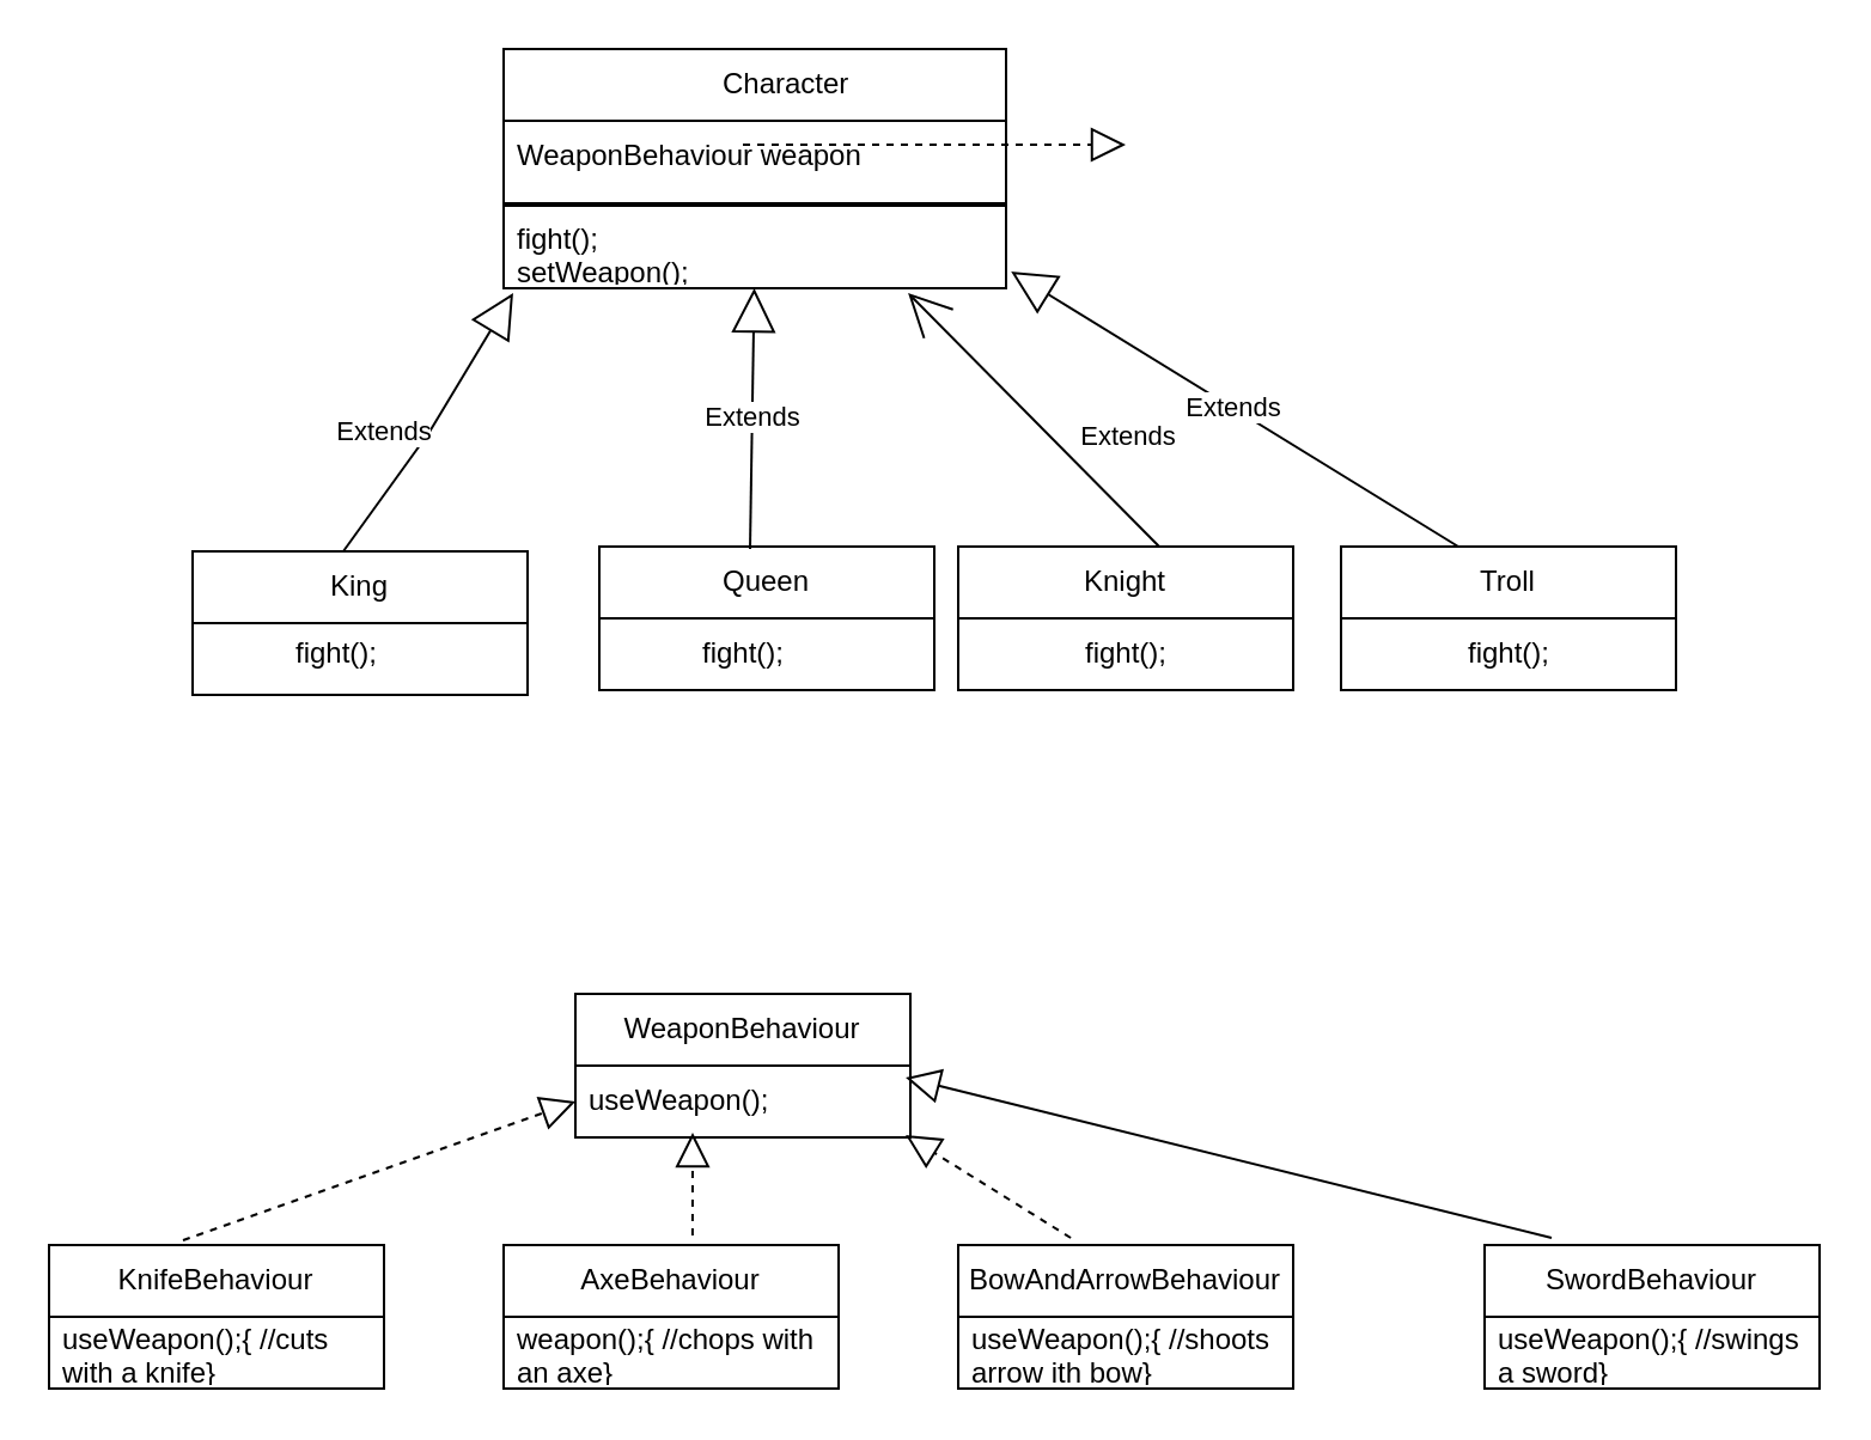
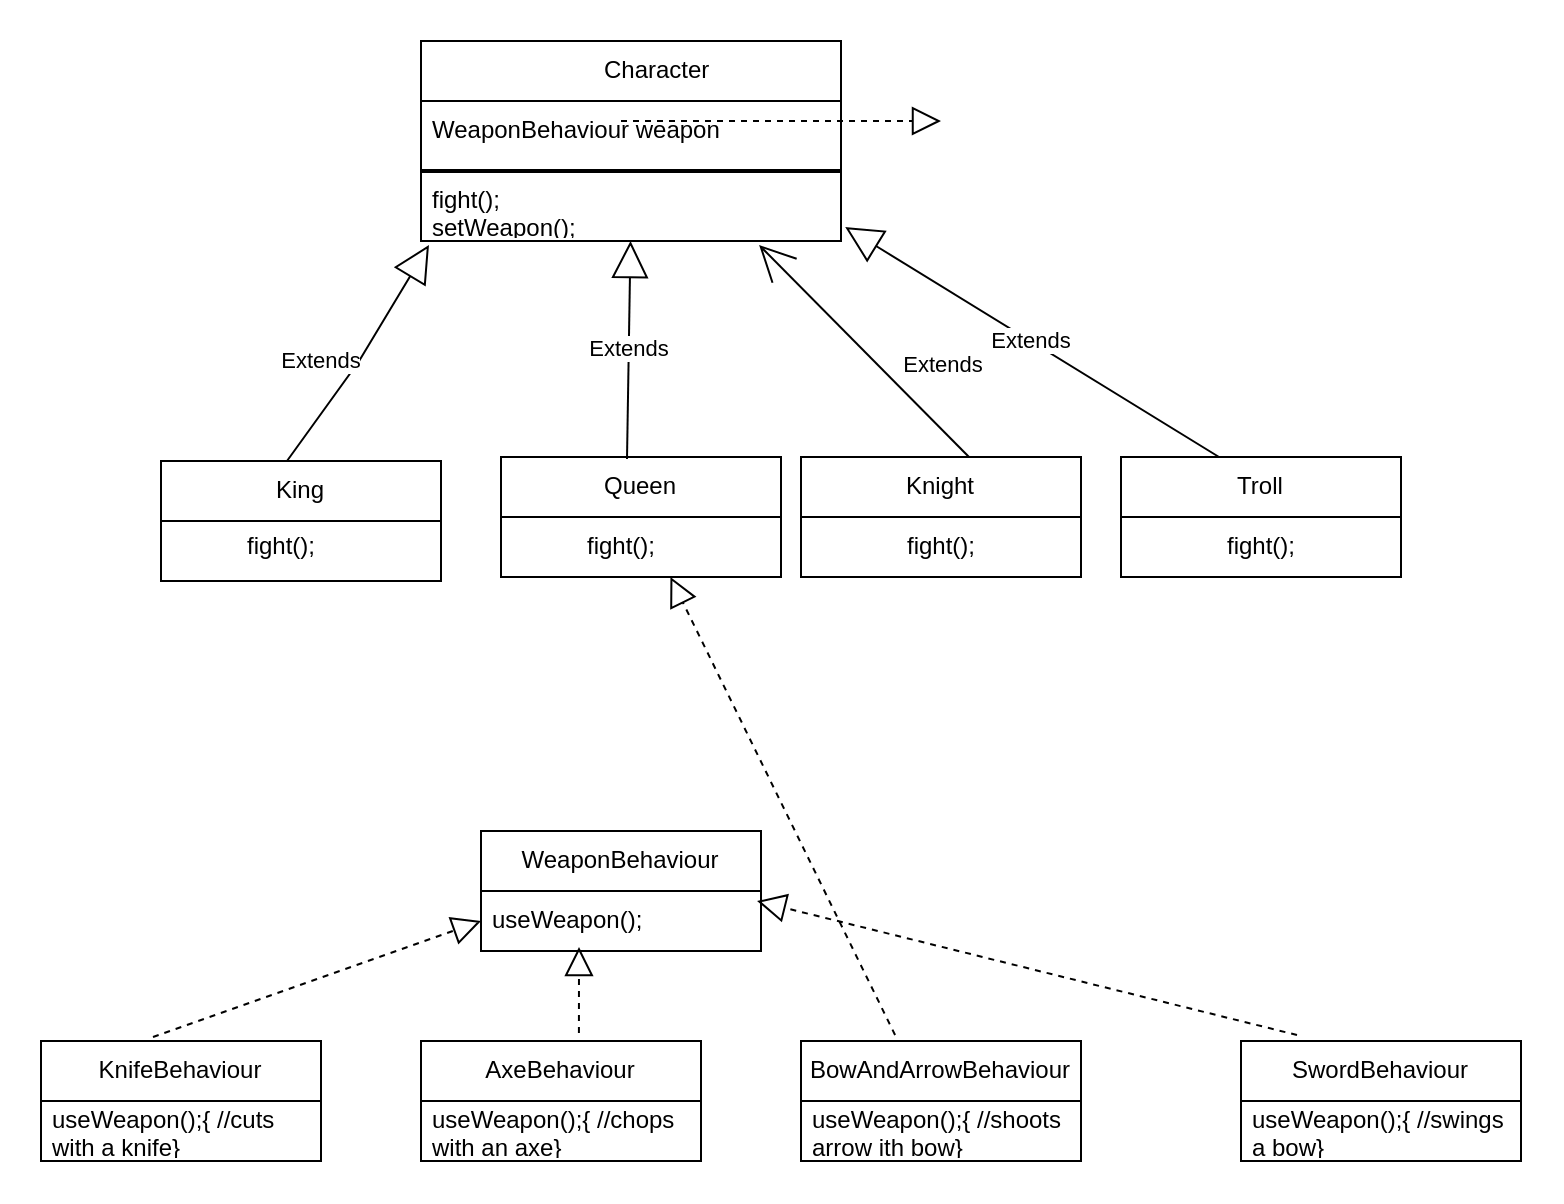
- <mxCell id="32" value="" style="endArrow=block;dashed=0;endFill=0;endSize=12;html=1;rounded=0;entryX=0.986;entryY=0.167;entryDx=0;entryDy=0;entryPerimeter=0;exitX=0.2;exitY=-0.05;exitDx=0;exitDy=0;exitPerimeter=0;" edge="1" parent="1" source="26" target="19"><mxGeometry width="160" relative="1" as="geometry"><mxPoint x="640" y="490" as="sourcePoint" /><mxPoint x="630" y="490" as="targetPoint" /><Array as="points" /></mxGeometry></mxCell>
+ <mxCell id="32" value="" style="endArrow=block;dashed=1;endFill=0;endSize=12;html=1;rounded=0;entryX=0.986;entryY=0.167;entryDx=0;entryDy=0;entryPerimeter=0;exitX=0.2;exitY=-0.05;exitDx=0;exitDy=0;exitPerimeter=0;" edge="1" parent="1" source="26" target="19"><mxGeometry width="160" relative="1" as="geometry"><mxPoint x="640" y="490" as="sourcePoint" /><mxPoint x="630" y="490" as="targetPoint" /><Array as="points" /></mxGeometry></mxCell>
- <mxCell id="31" value="" style="endArrow=block;dashed=1;endFill=0;endSize=12;html=1;rounded=0;exitX=0.336;exitY=-0.05;exitDx=0;exitDy=0;exitPerimeter=0;entryX=0.986;entryY=0.967;entryDx=0;entryDy=0;entryPerimeter=0;" edge="1" parent="1" source="22" target="19"><mxGeometry width="160" relative="1" as="geometry"><mxPoint x="400" y="490" as="sourcePoint" /><mxPoint x="383" y="477" as="targetPoint" /></mxGeometry></mxCell>
+ <mxCell id="31" value="" style="endArrow=block;dashed=1;endFill=0;endSize=12;html=1;rounded=0;exitX=0.336;exitY=-0.05;exitDx=0;exitDy=0;exitPerimeter=0;" edge="1" parent="1" source="22" target="8"><mxGeometry width="160" relative="1" as="geometry"><mxPoint x="400" y="490" as="sourcePoint" /><mxPoint x="383" y="477" as="targetPoint" /></mxGeometry></mxCell>
- <mxCell id="25" value="weapon();{ //chops with an axe}" style="text;strokeColor=none;fillColor=none;align=left;verticalAlign=middle;spacingLeft=4;spacingRight=4;overflow=hidden;points=[[0,0.5],[1,0.5]];portConstraint=eastwest;rotatable=0;whiteSpace=wrap;html=1;" vertex="1" parent="24"><mxGeometry y="30" width="140" height="30" as="geometry" /></mxCell>
+ <mxCell id="25" value="useWeapon();{ //chops with an axe}" style="text;strokeColor=none;fillColor=none;align=left;verticalAlign=middle;spacingLeft=4;spacingRight=4;overflow=hidden;points=[[0,0.5],[1,0.5]];portConstraint=eastwest;rotatable=0;whiteSpace=wrap;html=1;" vertex="1" parent="24"><mxGeometry y="30" width="140" height="30" as="geometry" /></mxCell>
- <mxCell id="27" value="useWeapon();{ //swings a sword}" style="text;strokeColor=none;fillColor=none;align=left;verticalAlign=middle;spacingLeft=4;spacingRight=4;overflow=hidden;points=[[0,0.5],[1,0.5]];portConstraint=eastwest;rotatable=0;whiteSpace=wrap;html=1;" vertex="1" parent="26"><mxGeometry y="30" width="140" height="30" as="geometry" /></mxCell>
+ <mxCell id="27" value="useWeapon();{ //swings a bow}" style="text;strokeColor=none;fillColor=none;align=left;verticalAlign=middle;spacingLeft=4;spacingRight=4;overflow=hidden;points=[[0,0.5],[1,0.5]];portConstraint=eastwest;rotatable=0;whiteSpace=wrap;html=1;" vertex="1" parent="26"><mxGeometry y="30" width="140" height="30" as="geometry" /></mxCell>
